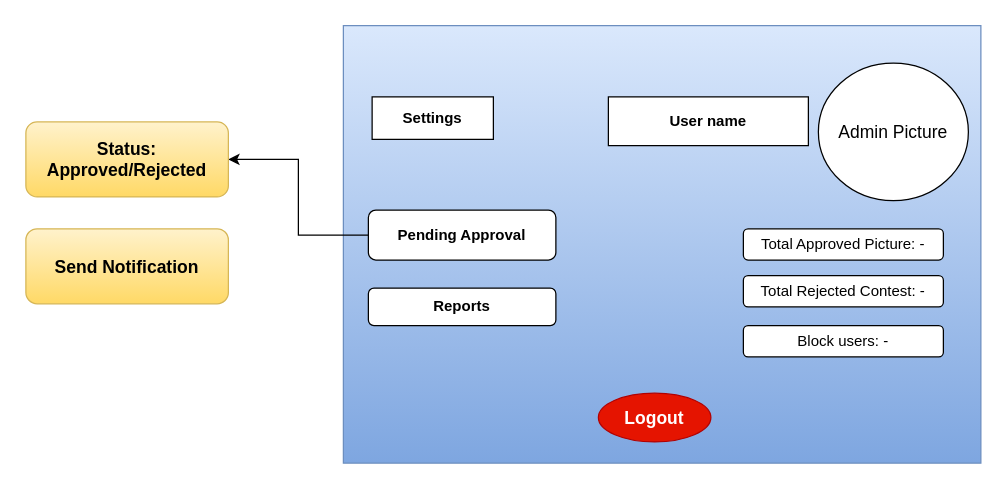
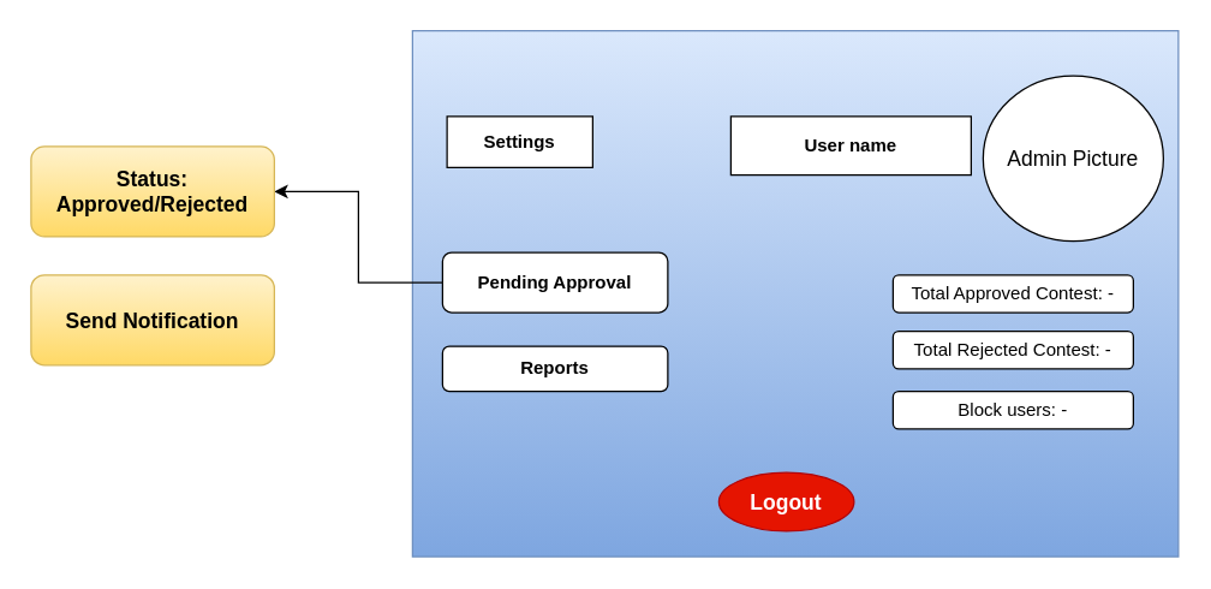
- <mxCell id="8" value="Total Approved Picture: -" style="rounded=1;whiteSpace=wrap;html=1;" parent="1" vertex="1"><mxGeometry x="594" y="182.5" width="160" height="25" as="geometry" /></mxCell>
+ <mxCell id="8" value="Total Approved Contest: -" style="rounded=1;whiteSpace=wrap;html=1;" parent="1" vertex="1"><mxGeometry x="594" y="182.5" width="160" height="25" as="geometry" /></mxCell>
